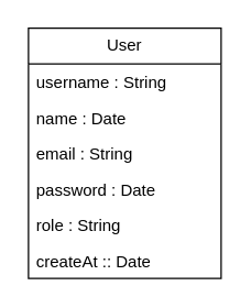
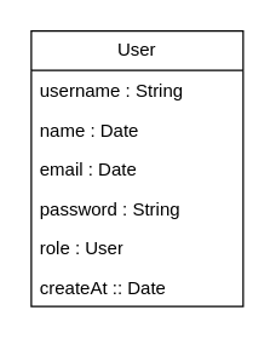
- <mxCell id="5" value="email : String&lt;div&gt;&lt;br&gt;&lt;/div&gt;" style="text;strokeColor=none;fillColor=none;align=left;verticalAlign=top;spacingLeft=4;spacingRight=4;overflow=hidden;rotatable=0;points=[[0,0.5],[1,0.5]];portConstraint=eastwest;whiteSpace=wrap;html=1;" vertex="1" parent="2"><mxGeometry y="78" width="140" height="26" as="geometry" /></mxCell>
+ <mxCell id="5" value="email : Date&lt;div&gt;&lt;br&gt;&lt;/div&gt;" style="text;strokeColor=none;fillColor=none;align=left;verticalAlign=top;spacingLeft=4;spacingRight=4;overflow=hidden;rotatable=0;points=[[0,0.5],[1,0.5]];portConstraint=eastwest;whiteSpace=wrap;html=1;" vertex="1" parent="2"><mxGeometry y="78" width="140" height="26" as="geometry" /></mxCell>
- <mxCell id="6" value="&lt;div&gt;password : Date&lt;span style=&quot;white-space: pre;&quot;&gt;&#09;&lt;/span&gt;&lt;/div&gt;" style="text;strokeColor=none;fillColor=none;align=left;verticalAlign=top;spacingLeft=4;spacingRight=4;overflow=hidden;rotatable=0;points=[[0,0.5],[1,0.5]];portConstraint=eastwest;whiteSpace=wrap;html=1;" vertex="1" parent="2"><mxGeometry y="104" width="140" height="26" as="geometry" /></mxCell>
+ <mxCell id="6" value="&lt;div&gt;password : String&lt;span style=&quot;white-space: pre;&quot;&gt;&#09;&lt;/span&gt;&lt;/div&gt;" style="text;strokeColor=none;fillColor=none;align=left;verticalAlign=top;spacingLeft=4;spacingRight=4;overflow=hidden;rotatable=0;points=[[0,0.5],[1,0.5]];portConstraint=eastwest;whiteSpace=wrap;html=1;" vertex="1" parent="2"><mxGeometry y="104" width="140" height="26" as="geometry" /></mxCell>
- <mxCell id="7" value="&lt;div&gt;role : String&lt;/div&gt;" style="text;strokeColor=none;fillColor=none;align=left;verticalAlign=top;spacingLeft=4;spacingRight=4;overflow=hidden;rotatable=0;points=[[0,0.5],[1,0.5]];portConstraint=eastwest;whiteSpace=wrap;html=1;" vertex="1" parent="2"><mxGeometry y="130" width="140" height="26" as="geometry" /></mxCell>
+ <mxCell id="7" value="&lt;div&gt;role : User&lt;/div&gt;" style="text;strokeColor=none;fillColor=none;align=left;verticalAlign=top;spacingLeft=4;spacingRight=4;overflow=hidden;rotatable=0;points=[[0,0.5],[1,0.5]];portConstraint=eastwest;whiteSpace=wrap;html=1;" vertex="1" parent="2"><mxGeometry y="130" width="140" height="26" as="geometry" /></mxCell>
